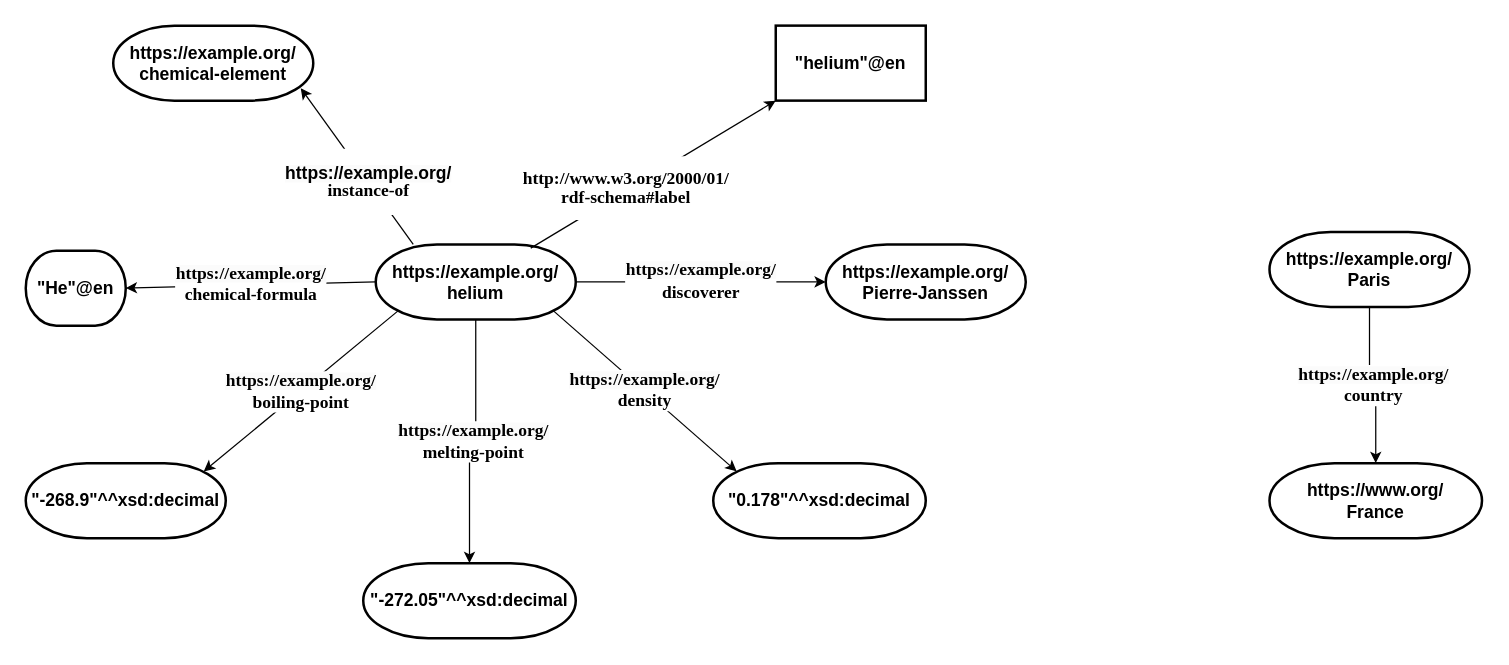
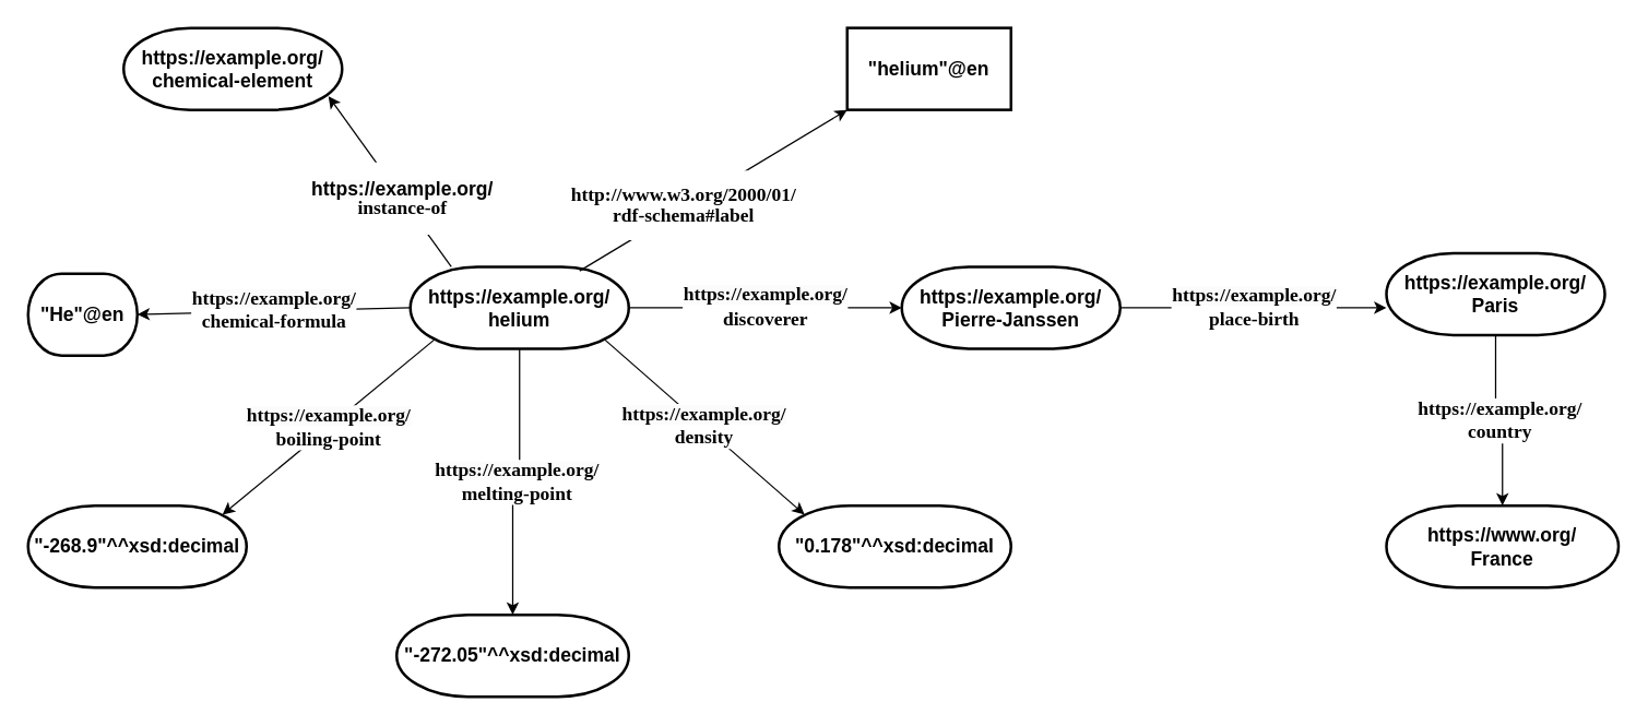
+ <mxCell id="12" value="&lt;font face=&quot;Georgia&quot;&gt;&lt;b style=&quot;border-color: var(--border-color); background-color: rgb(251, 251, 251);&quot;&gt;&lt;font style=&quot;border-color: var(--border-color); font-size: 14px;&quot;&gt;https://example.org/&lt;br&gt;&lt;/font&gt;&lt;/b&gt;&lt;b&gt;&lt;font style=&quot;font-size: 14px;&quot;&gt;place-birth&lt;/font&gt;&lt;/b&gt;&lt;/font&gt;" style="edgeStyle=orthogonalEdgeStyle;rounded=0;orthogonalLoop=1;jettySize=auto;html=1;fontSize=12;" edge="1" parent="1" source="13" target="11"><mxGeometry relative="1" as="geometry"><Array as="points"><mxPoint x="720" y="225" /><mxPoint x="720" y="225" /></Array><mxPoint as="offset" /></mxGeometry></mxCell>
